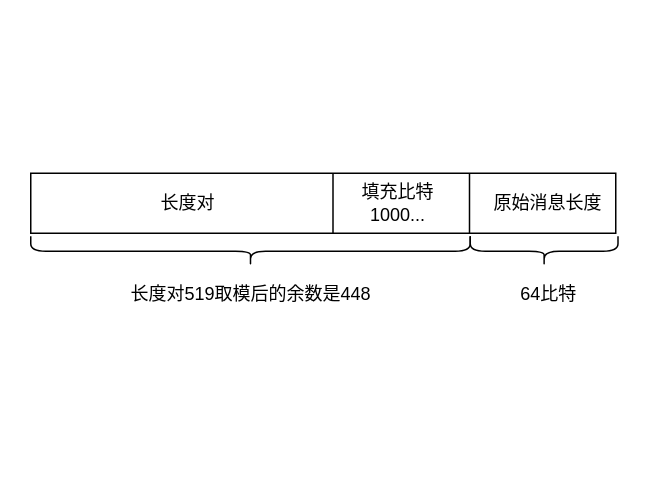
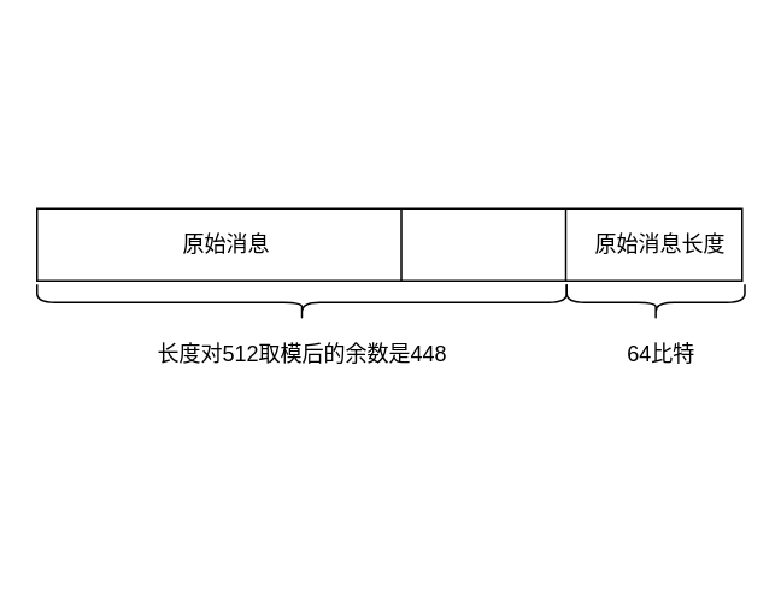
- <mxCell id="8" value="长度对" style="text;html=1;strokeColor=none;fillColor=none;align=center;verticalAlign=middle;whiteSpace=wrap;rounded=0;" vertex="1" parent="1"><mxGeometry x="92" y="125" width="66" height="20" as="geometry" /></mxCell>
+ <mxCell id="8" value="原始消息" style="text;html=1;strokeColor=none;fillColor=none;align=center;verticalAlign=middle;whiteSpace=wrap;rounded=0;" vertex="1" parent="1"><mxGeometry x="92" y="125" width="66" height="20" as="geometry" /></mxCell>
- <mxCell id="6" value="填充比特&lt;br&gt;1000..." style="text;html=1;strokeColor=none;fillColor=none;align=center;verticalAlign=middle;whiteSpace=wrap;rounded=0;" vertex="1" parent="1"><mxGeometry x="240" y="125" width="50" height="20" as="geometry" /></mxCell>
- <mxCell id="11" value="长度对519取模后的余数是448" style="text;html=1;strokeColor=none;fillColor=none;align=center;verticalAlign=middle;whiteSpace=wrap;rounded=0;" vertex="1" parent="1"><mxGeometry x="77.75" y="186" width="177.5" height="20" as="geometry" /></mxCell>
+ <mxCell id="11" value="长度对512取模后的余数是448" style="text;html=1;strokeColor=none;fillColor=none;align=center;verticalAlign=middle;whiteSpace=wrap;rounded=0;" vertex="1" parent="1"><mxGeometry x="77.75" y="186" width="177.5" height="20" as="geometry" /></mxCell>
